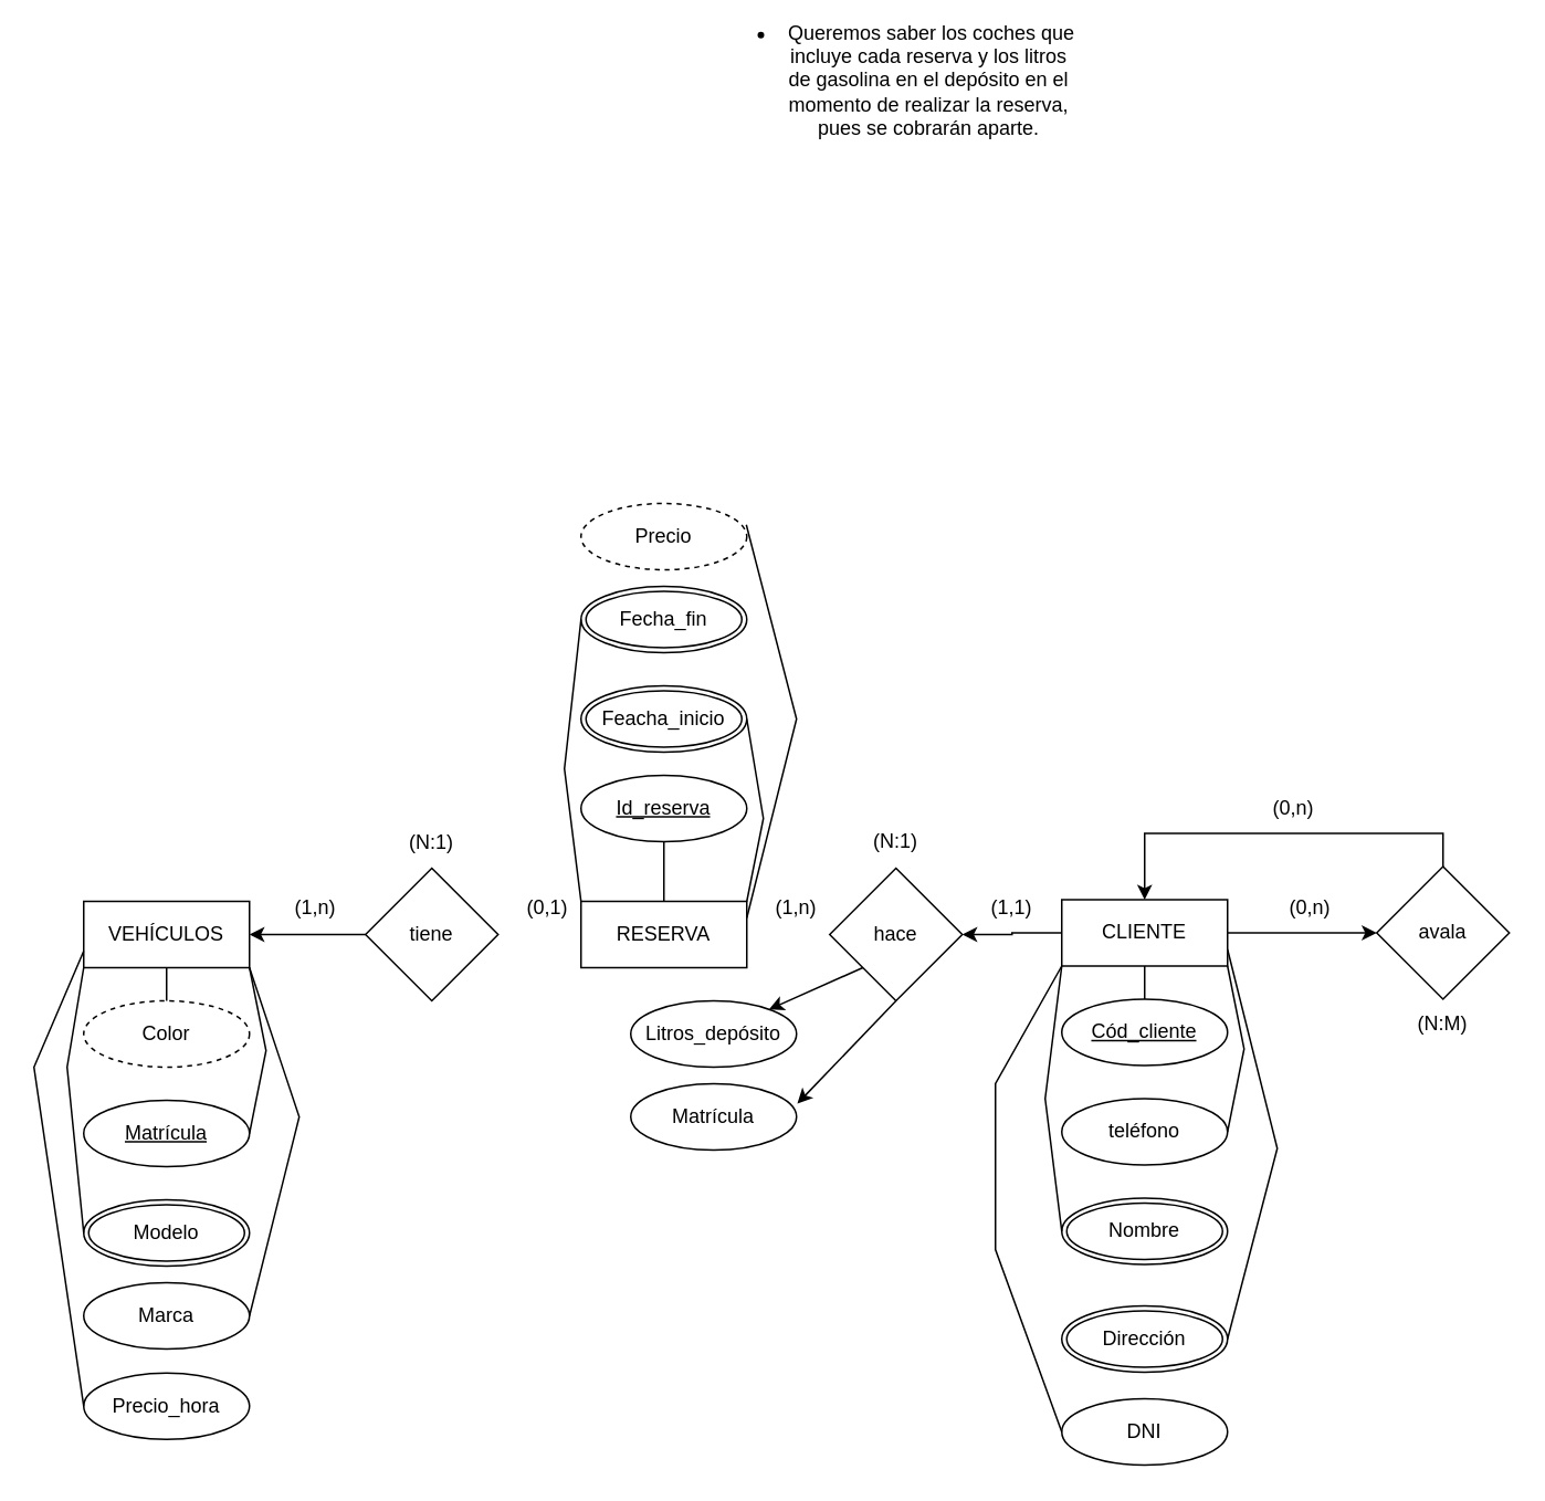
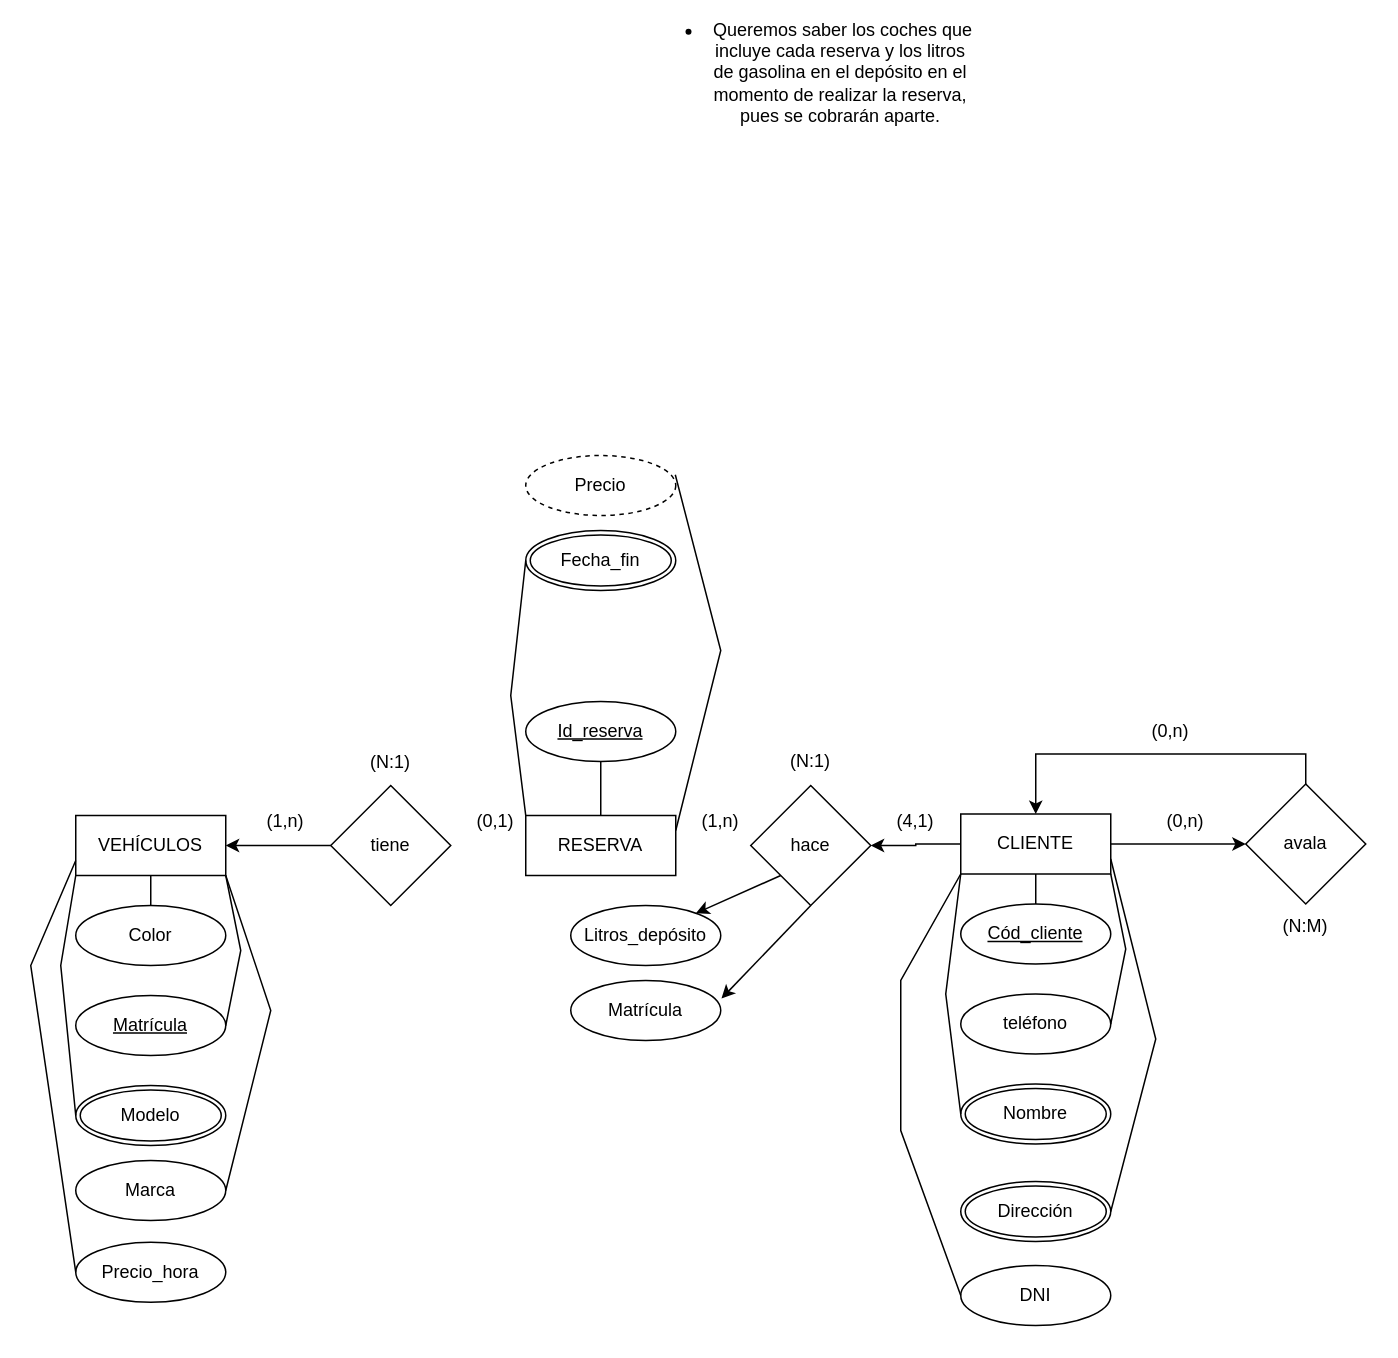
- <mxCell id="22" value="Feacha_inicio" style="ellipse;shape=doubleEllipse;margin=3;whiteSpace=wrap;html=1;align=center;" vertex="1" parent="1"><mxGeometry x="350" y="400" width="100" height="40" as="geometry" /></mxCell>
- <mxCell id="48" value="" style="endArrow=none;html=1;rounded=0;entryX=1;entryY=0.5;entryDx=0;entryDy=0;exitX=1;exitY=0;exitDx=0;exitDy=0;" edge="1" parent="1" source="34" target="22"><mxGeometry width="50" height="50" relative="1" as="geometry"><mxPoint x="410" y="540" as="sourcePoint" /><mxPoint x="410" y="504" as="targetPoint" /><Array as="points"><mxPoint x="460" y="480" /></Array></mxGeometry></mxCell>
- <mxCell id="42" value="(1,1)" style="text;html=1;strokeColor=none;fillColor=none;align=center;verticalAlign=middle;whiteSpace=wrap;rounded=0;" vertex="1" parent="1"><mxGeometry x="580" y="519" width="60" height="30" as="geometry" /></mxCell>
+ <mxCell id="42" value="(4,1)" style="text;html=1;strokeColor=none;fillColor=none;align=center;verticalAlign=middle;whiteSpace=wrap;rounded=0;" vertex="1" parent="1"><mxGeometry x="580" y="519" width="60" height="30" as="geometry" /></mxCell>
- <mxCell id="14" value="Color" style="ellipse;whiteSpace=wrap;html=1;align=center;dashed=1;" vertex="1" parent="1"><mxGeometry x="50" y="590" width="100" height="40" as="geometry" /></mxCell>
+ <mxCell id="14" value="Color" style="ellipse;whiteSpace=wrap;html=1;align=center;" vertex="1" parent="1"><mxGeometry x="50" y="590" width="100" height="40" as="geometry" /></mxCell>
